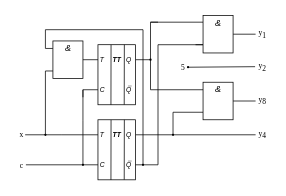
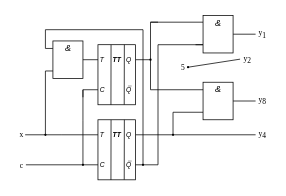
- <mxCell id="43" value="y&lt;sub style=&quot;font-size: 10px;&quot;&gt;2&lt;/sub&gt;" style="text;html=1;align=center;verticalAlign=middle;resizable=0;points=[];autosize=1;strokeColor=none;fillColor=none;fontSize=10;fontFamily=Times New Roman;" parent="1" vertex="1"><mxGeometry x="339" y="79" width="20" height="19" as="geometry" /></mxCell>
+ <mxCell id="43" value="y&lt;sub style=&quot;font-size: 10px;&quot;&gt;2&lt;/sub&gt;" style="text;html=1;align=center;verticalAlign=middle;resizable=0;points=[];autosize=1;strokeColor=none;fillColor=none;fontSize=10;fontFamily=Times New Roman;" parent="1" vertex="1"><mxGeometry x="319" y="69" width="20" height="19" as="geometry" /></mxCell>
